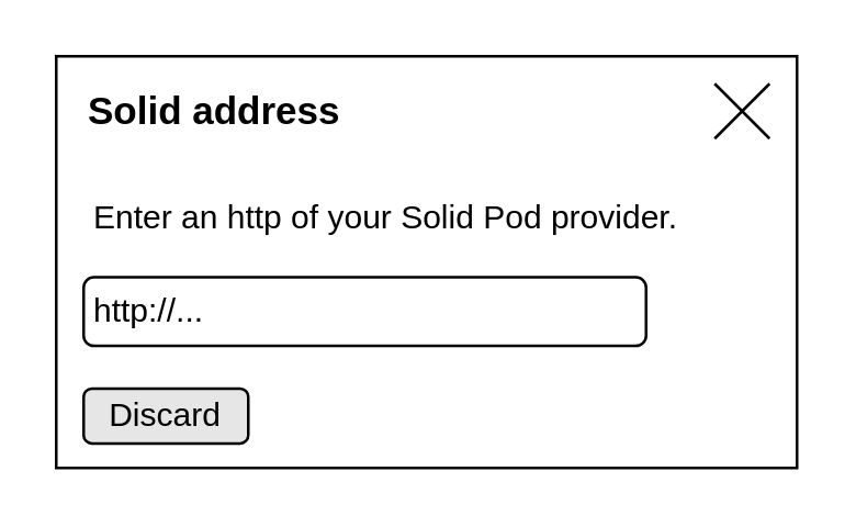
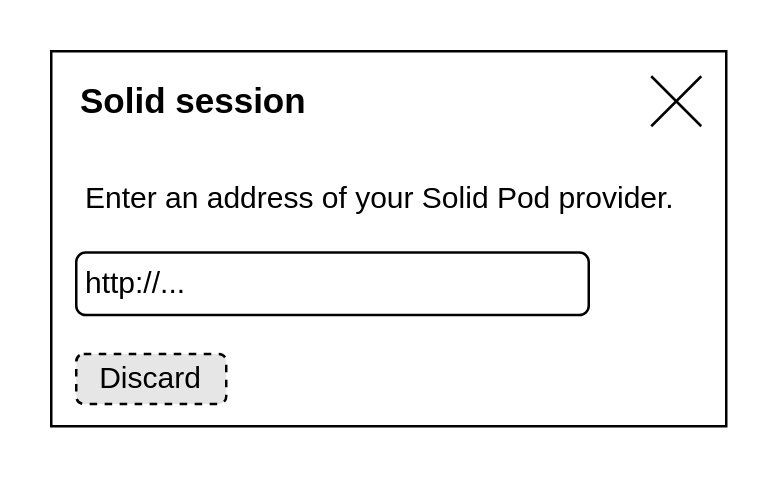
- <mxCell id="5" value="Solid address" style="text;html=1;strokeColor=none;fillColor=none;align=left;verticalAlign=middle;whiteSpace=wrap;rounded=0;fontColor=#000000;fontStyle=1;fontSize=14;" parent="1" vertex="1"><mxGeometry x="30" y="30" width="160" height="20" as="geometry" /></mxCell>
+ <mxCell id="5" value="Solid session" style="text;html=1;strokeColor=none;fillColor=none;align=left;verticalAlign=middle;whiteSpace=wrap;rounded=0;fontColor=#000000;fontStyle=1;fontSize=14;" parent="1" vertex="1"><mxGeometry x="30" y="30" width="160" height="20" as="geometry" /></mxCell>
- <mxCell id="6" value="Enter an http of your Solid Pod provider." style="text;html=1;strokeColor=none;fillColor=none;align=left;verticalAlign=middle;whiteSpace=wrap;rounded=0;spacingLeft=2;" parent="1" vertex="1"><mxGeometry x="30" y="68.93" width="250" height="21.07" as="geometry" /></mxCell>
+ <mxCell id="6" value="Enter an address of your Solid Pod provider." style="text;html=1;strokeColor=none;fillColor=none;align=left;verticalAlign=middle;whiteSpace=wrap;rounded=0;spacingLeft=2;" parent="1" vertex="1"><mxGeometry x="30" y="68.93" width="250" height="21.07" as="geometry" /></mxCell>
- <mxCell id="7" value="Discard" style="rounded=1;whiteSpace=wrap;html=1;fontColor=#000000;fontStyle=0;fillColor=#E6E6E6;" parent="1" vertex="1"><mxGeometry x="30" y="141.07" width="60" height="20" as="geometry" /></mxCell>
+ <mxCell id="7" value="Discard" style="rounded=1;whiteSpace=wrap;html=1;fontColor=#000000;fontStyle=0;fillColor=#E6E6E6;dashed=1;" parent="1" vertex="1"><mxGeometry x="30" y="141.07" width="60" height="20" as="geometry" /></mxCell>
